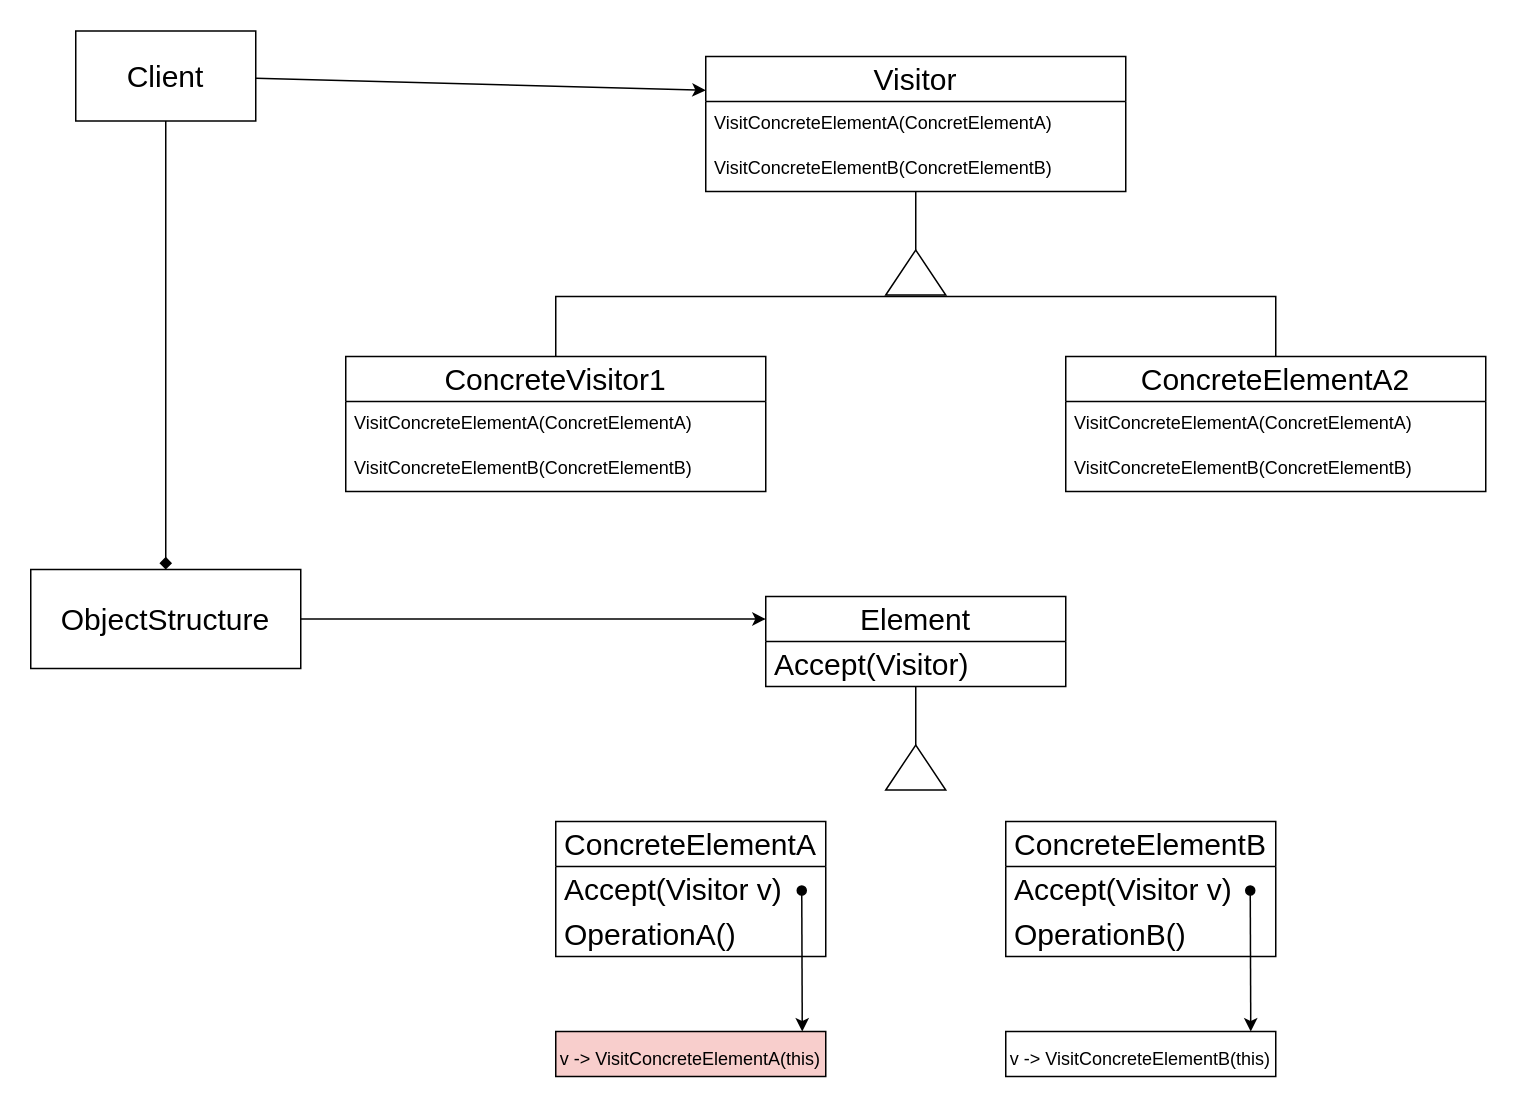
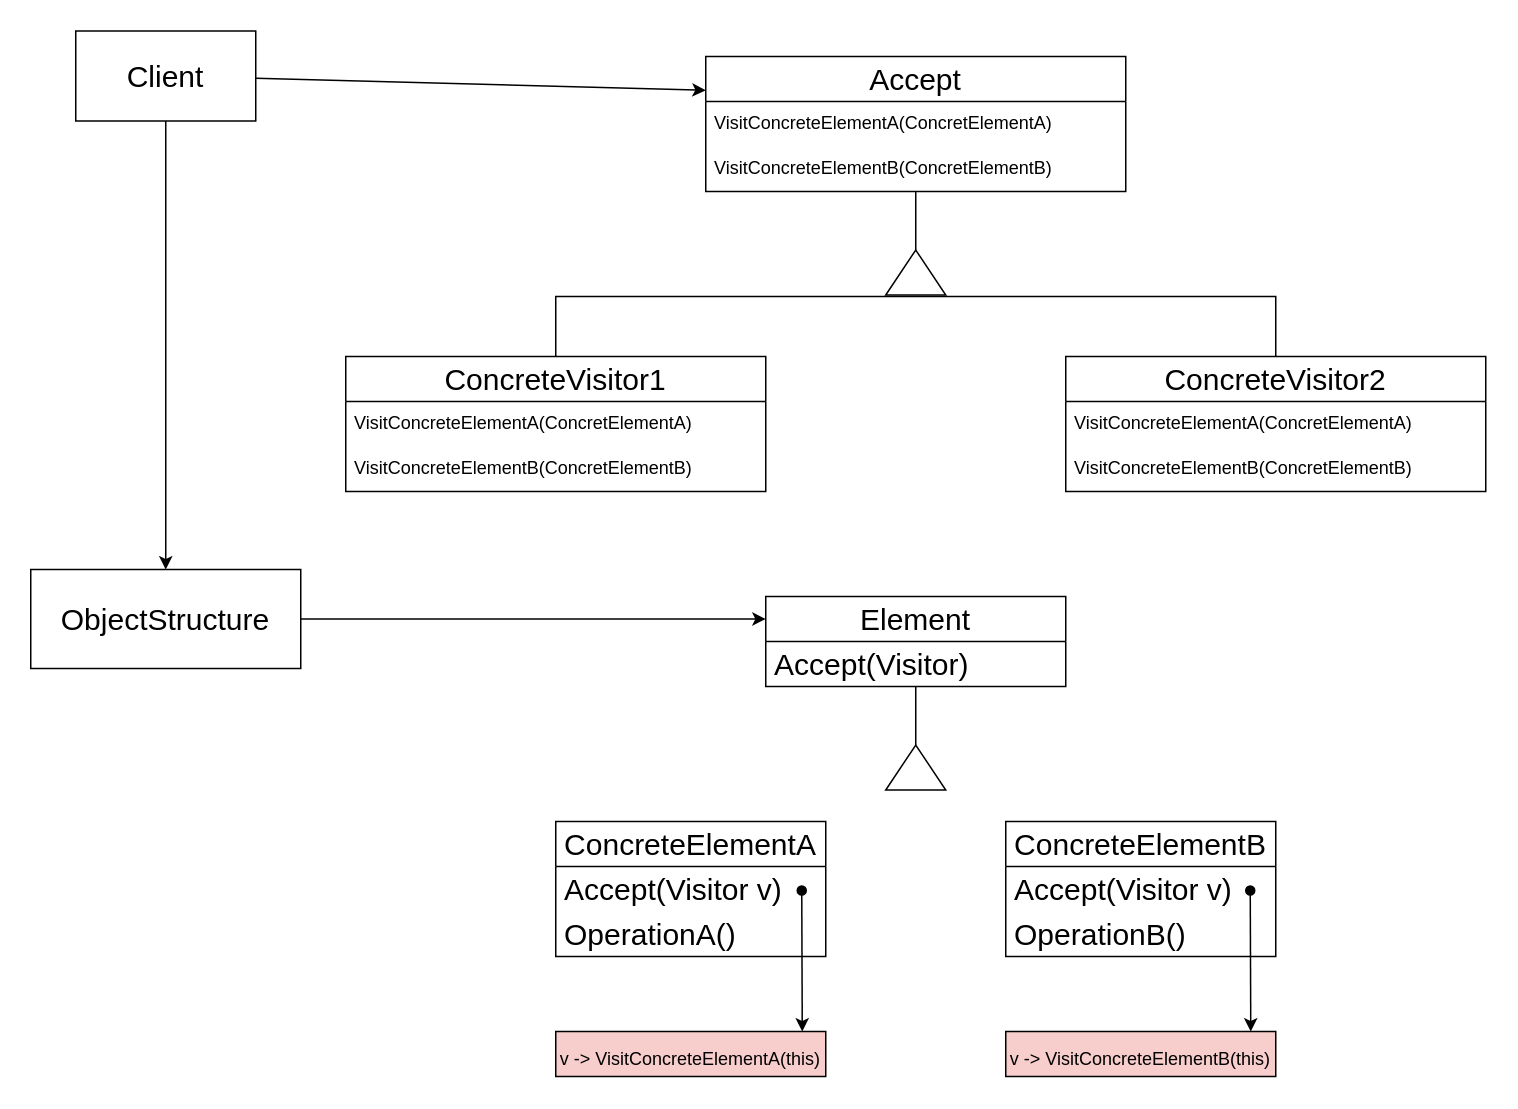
- <mxCell id="2" value="Visitor" style="swimlane;fontStyle=0;childLayout=stackLayout;horizontal=1;startSize=30;horizontalStack=0;resizeParent=1;resizeParentMax=0;resizeLast=0;collapsible=1;marginBottom=0;whiteSpace=wrap;html=1;fontSize=20;" vertex="1" parent="1"><mxGeometry x="470" y="37" width="280" height="90" as="geometry" /></mxCell>
+ <mxCell id="2" value="Accept" style="swimlane;fontStyle=0;childLayout=stackLayout;horizontal=1;startSize=30;horizontalStack=0;resizeParent=1;resizeParentMax=0;resizeLast=0;collapsible=1;marginBottom=0;whiteSpace=wrap;html=1;fontSize=20;" vertex="1" parent="1"><mxGeometry x="470" y="37" width="280" height="90" as="geometry" /></mxCell>
- <mxCell id="8" value="ConcreteElementA2" style="swimlane;fontStyle=0;childLayout=stackLayout;horizontal=1;startSize=30;horizontalStack=0;resizeParent=1;resizeParentMax=0;resizeLast=0;collapsible=1;marginBottom=0;whiteSpace=wrap;html=1;fontSize=20;" vertex="1" parent="1"><mxGeometry x="710" y="237" width="280" height="90" as="geometry" /></mxCell>
+ <mxCell id="8" value="ConcreteVisitor2" style="swimlane;fontStyle=0;childLayout=stackLayout;horizontal=1;startSize=30;horizontalStack=0;resizeParent=1;resizeParentMax=0;resizeLast=0;collapsible=1;marginBottom=0;whiteSpace=wrap;html=1;fontSize=20;" vertex="1" parent="1"><mxGeometry x="710" y="237" width="280" height="90" as="geometry" /></mxCell>
- <mxCell id="25" style="edgeStyle=none;rounded=0;html=1;entryX=0.5;entryY=0;entryDx=0;entryDy=0;fontSize=20;endArrow=diamond;endFill=1;" edge="1" parent="1" source="26" target="28"><mxGeometry relative="1" as="geometry" /></mxCell>
+ <mxCell id="25" style="edgeStyle=none;rounded=0;html=1;entryX=0.5;entryY=0;entryDx=0;entryDy=0;fontSize=20;endArrow=classic;endFill=1;" edge="1" parent="1" source="26" target="28"><mxGeometry relative="1" as="geometry" /></mxCell>
- <mxCell id="30" value="&lt;font style=&quot;font-size: 12px;&quot;&gt;v -&amp;gt;&amp;nbsp;&lt;span style=&quot;text-align: left;&quot;&gt;VisitConcreteElementB(this)&lt;/span&gt;&lt;/font&gt;" style="rounded=0;whiteSpace=wrap;html=1;fontSize=20;" vertex="1" parent="1"><mxGeometry x="670" y="687" width="180" height="30" as="geometry" /></mxCell>
+ <mxCell id="30" value="&lt;font style=&quot;font-size: 12px;&quot;&gt;v -&amp;gt;&amp;nbsp;&lt;span style=&quot;text-align: left;&quot;&gt;VisitConcreteElementB(this)&lt;/span&gt;&lt;/font&gt;" style="rounded=0;whiteSpace=wrap;html=1;fontSize=20;fillColor=#f8cecc;" vertex="1" parent="1"><mxGeometry x="670" y="687" width="180" height="30" as="geometry" /></mxCell>
